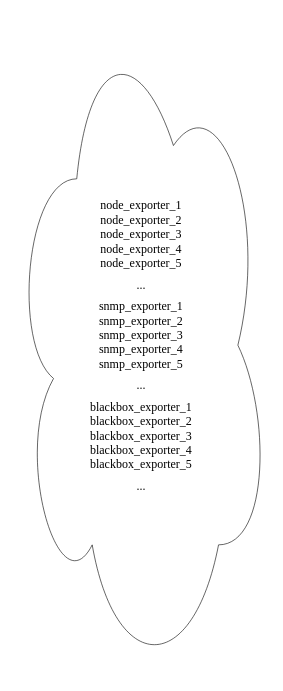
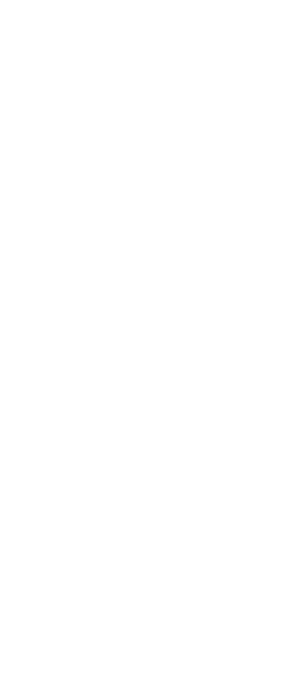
- <mxCell id="2" value="&lt;p&gt;&lt;span style=&quot;font-family: &amp;quot;Comic Sans MS&amp;quot;; font-size: 20px;&quot;&gt;node&lt;/span&gt;&lt;span style=&quot;background-color: initial; font-family: &amp;quot;Comic Sans MS&amp;quot;; font-size: 20px;&quot;&gt;_exporter_1&lt;/span&gt;&lt;span style=&quot;font-family: &amp;quot;Comic Sans MS&amp;quot;; font-size: 20px;&quot;&gt;&lt;br&gt;&lt;/span&gt;&lt;span style=&quot;font-family: &amp;quot;Comic Sans MS&amp;quot;; font-size: 20px;&quot;&gt;node&lt;/span&gt;&lt;span style=&quot;background-color: initial; font-family: &amp;quot;Comic Sans MS&amp;quot;; font-size: 20px;&quot;&gt;_exporter_2&lt;/span&gt;&lt;span style=&quot;background-color: initial; font-family: &amp;quot;Comic Sans MS&amp;quot;; font-size: 20px;&quot;&gt;&lt;br&gt;&lt;/span&gt;&lt;span style=&quot;font-family: &amp;quot;Comic Sans MS&amp;quot;; font-size: 20px;&quot;&gt;node&lt;/span&gt;&lt;span style=&quot;background-color: initial; font-family: &amp;quot;Comic Sans MS&amp;quot;; font-size: 20px;&quot;&gt;_exporter_3&lt;/span&gt;&lt;span style=&quot;font-family: &amp;quot;Comic Sans MS&amp;quot;; font-size: 20px;&quot;&gt;&lt;br&gt;&lt;/span&gt;&lt;span style=&quot;font-family: &amp;quot;Comic Sans MS&amp;quot;; font-size: 20px;&quot;&gt;node&lt;/span&gt;&lt;span style=&quot;background-color: initial; font-family: &amp;quot;Comic Sans MS&amp;quot;; font-size: 20px;&quot;&gt;_exporter&lt;/span&gt;&lt;span style=&quot;font-family: &amp;quot;Comic Sans MS&amp;quot;; font-size: 20px;&quot;&gt;_4&lt;/span&gt;&lt;span style=&quot;font-family: &amp;quot;Comic Sans MS&amp;quot;; font-size: 20px;&quot;&gt;&lt;br&gt;&lt;/span&gt;&lt;span style=&quot;font-family: &amp;quot;Comic Sans MS&amp;quot;; font-size: 20px;&quot;&gt;node&lt;/span&gt;&lt;span style=&quot;background-color: initial; font-family: &amp;quot;Comic Sans MS&amp;quot;; font-size: 20px;&quot;&gt;_exporter_5&lt;/span&gt;&lt;/p&gt;&lt;p&gt;&lt;span style=&quot;background-color: initial; font-family: &amp;quot;Comic Sans MS&amp;quot;; font-size: 20px;&quot;&gt;...&lt;/span&gt;&lt;/p&gt;&lt;p&gt;&lt;span style=&quot;font-family: &amp;quot;Comic Sans MS&amp;quot;; font-size: 20px;&quot;&gt;snmp&lt;/span&gt;&lt;span style=&quot;background-color: initial; font-family: &amp;quot;Comic Sans MS&amp;quot;; font-size: 20px;&quot;&gt;_exporter_1&lt;/span&gt;&lt;span style=&quot;font-family: &amp;quot;Comic Sans MS&amp;quot;; font-size: 20px;&quot;&gt;&lt;br&gt;&lt;/span&gt;&lt;span style=&quot;font-family: &amp;quot;Comic Sans MS&amp;quot;; font-size: 20px;&quot;&gt;snmp&lt;/span&gt;&lt;span style=&quot;background-color: initial; font-family: &amp;quot;Comic Sans MS&amp;quot;; font-size: 20px;&quot;&gt;_exporter_2&lt;/span&gt;&lt;span style=&quot;background-color: initial; font-family: &amp;quot;Comic Sans MS&amp;quot;; font-size: 20px;&quot;&gt;&lt;br&gt;&lt;/span&gt;&lt;span style=&quot;font-family: &amp;quot;Comic Sans MS&amp;quot;; font-size: 20px;&quot;&gt;snmp&lt;/span&gt;&lt;span style=&quot;background-color: initial; font-family: &amp;quot;Comic Sans MS&amp;quot;; font-size: 20px;&quot;&gt;_exporter_3&lt;/span&gt;&lt;span style=&quot;font-family: &amp;quot;Comic Sans MS&amp;quot;; font-size: 20px;&quot;&gt;&lt;br&gt;&lt;/span&gt;&lt;span style=&quot;font-family: &amp;quot;Comic Sans MS&amp;quot;; font-size: 20px;&quot;&gt;snmp&lt;/span&gt;&lt;span style=&quot;background-color: initial; font-family: &amp;quot;Comic Sans MS&amp;quot;; font-size: 20px;&quot;&gt;_exporter_4&lt;/span&gt;&lt;span style=&quot;font-family: &amp;quot;Comic Sans MS&amp;quot;; font-size: 20px;&quot;&gt;&lt;br&gt;&lt;/span&gt;&lt;span style=&quot;font-family: &amp;quot;Comic Sans MS&amp;quot;; font-size: 20px;&quot;&gt;snmp&lt;/span&gt;&lt;span style=&quot;background-color: initial; font-family: &amp;quot;Comic Sans MS&amp;quot;; font-size: 20px;&quot;&gt;_exporter_5&lt;/span&gt;&lt;br&gt;&lt;/p&gt;&lt;p&gt;&lt;span style=&quot;font-family: &amp;quot;Comic Sans MS&amp;quot;; font-size: 20px;&quot;&gt;...&lt;/span&gt;&lt;br&gt;&lt;/p&gt;&lt;p&gt;&lt;/p&gt;&lt;span style=&quot;font-family: &amp;quot;Comic Sans MS&amp;quot;; font-size: 20px;&quot;&gt;blackbox&lt;/span&gt;&lt;span style=&quot;font-family: &amp;quot;Comic Sans MS&amp;quot;; font-size: 20px; background-color: initial;&quot;&gt;_exporter_1&lt;/span&gt;&lt;span style=&quot;font-family: &amp;quot;Comic Sans MS&amp;quot;; font-size: 20px;&quot;&gt;&lt;br&gt;&lt;/span&gt;&lt;span style=&quot;font-family: &amp;quot;Comic Sans MS&amp;quot;; font-size: 20px;&quot;&gt;blackbox&lt;/span&gt;&lt;span style=&quot;font-family: &amp;quot;Comic Sans MS&amp;quot;; font-size: 20px; background-color: initial;&quot;&gt;_exporter_2&lt;br&gt;&lt;/span&gt;&lt;span style=&quot;font-family: &amp;quot;Comic Sans MS&amp;quot;; font-size: 20px;&quot;&gt;blackbox&lt;/span&gt;&lt;span style=&quot;background-color: initial; font-family: &amp;quot;Comic Sans MS&amp;quot;; font-size: 20px;&quot;&gt;_exporter_3&lt;/span&gt;&lt;span style=&quot;font-family: &amp;quot;Comic Sans MS&amp;quot;; font-size: 20px;&quot;&gt;&lt;br&gt;&lt;/span&gt;&lt;span style=&quot;font-family: &amp;quot;Comic Sans MS&amp;quot;; font-size: 20px;&quot;&gt;blackbox&lt;/span&gt;&lt;span style=&quot;background-color: initial; font-family: &amp;quot;Comic Sans MS&amp;quot;; font-size: 20px;&quot;&gt;_exporter_4&lt;/span&gt;&lt;span style=&quot;font-family: &amp;quot;Comic Sans MS&amp;quot;; font-size: 20px;&quot;&gt;&lt;br&gt;&lt;/span&gt;&lt;span style=&quot;font-family: &amp;quot;Comic Sans MS&amp;quot;; font-size: 20px;&quot;&gt;blackbox&lt;/span&gt;&lt;span style=&quot;background-color: initial; font-family: &amp;quot;Comic Sans MS&amp;quot;; font-size: 20px;&quot;&gt;_exporter_5&lt;/span&gt;&lt;span style=&quot;font-family: &amp;quot;Comic Sans MS&amp;quot;; font-size: 20px;&quot;&gt;&lt;br&gt;&lt;/span&gt;&lt;p&gt;&lt;span style=&quot;font-family: &amp;quot;Comic Sans MS&amp;quot;; font-size: 20px;&quot;&gt;...&lt;/span&gt;&lt;br&gt;&lt;/p&gt;" style="ellipse;shape=cloud;whiteSpace=wrap;html=1;" vertex="1" parent="1"><mxGeometry x="20" y="20" width="430" height="1110" as="geometry" /></mxCell>
